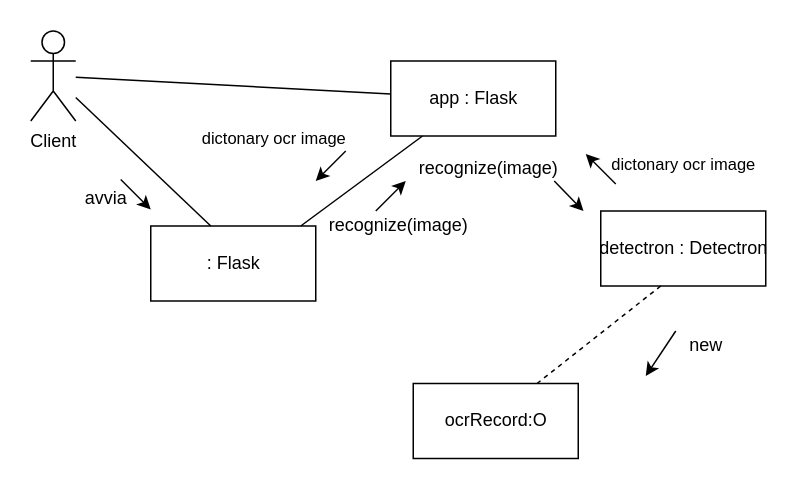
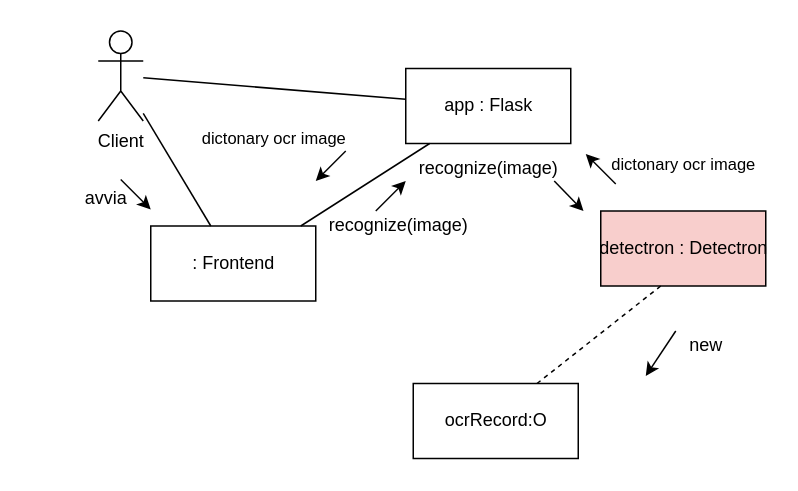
- <mxCell id="19" value="Client" style="shape=umlActor;verticalLabelPosition=bottom;labelBackgroundColor=#ffffff;verticalAlign=top;html=1;outlineConnect=0;" vertex="1" parent="1"><mxGeometry x="20" y="20" width="30" height="60" as="geometry" /></mxCell>
+ <mxCell id="19" value="Client" style="shape=umlActor;verticalLabelPosition=bottom;labelBackgroundColor=#ffffff;verticalAlign=top;html=1;outlineConnect=0;" vertex="1" parent="1"><mxGeometry x="65" y="20" width="30" height="60" as="geometry" /></mxCell>
- <mxCell id="3" value="app : Flask" style="html=1;" vertex="1" parent="1"><mxGeometry x="260" y="40" width="110" height="50" as="geometry" /></mxCell>
+ <mxCell id="3" value="app : Flask" style="html=1;" vertex="1" parent="1"><mxGeometry x="270" y="45" width="110" height="50" as="geometry" /></mxCell>
- <mxCell id="4" value="detectron : Detectron" style="html=1;" vertex="1" parent="1"><mxGeometry x="400" y="140" width="110" height="50" as="geometry" /></mxCell>
+ <mxCell id="4" value="detectron : Detectron" style="html=1;fillColor=#f8cecc;" vertex="1" parent="1"><mxGeometry x="400" y="140" width="110" height="50" as="geometry" /></mxCell>
- <mxCell id="2" value=": Flask" style="html=1;" vertex="1" parent="1"><mxGeometry x="100" y="150" width="110" height="50" as="geometry" /></mxCell>
+ <mxCell id="2" value=": Frontend" style="html=1;" vertex="1" parent="1"><mxGeometry x="100" y="150" width="110" height="50" as="geometry" /></mxCell>
